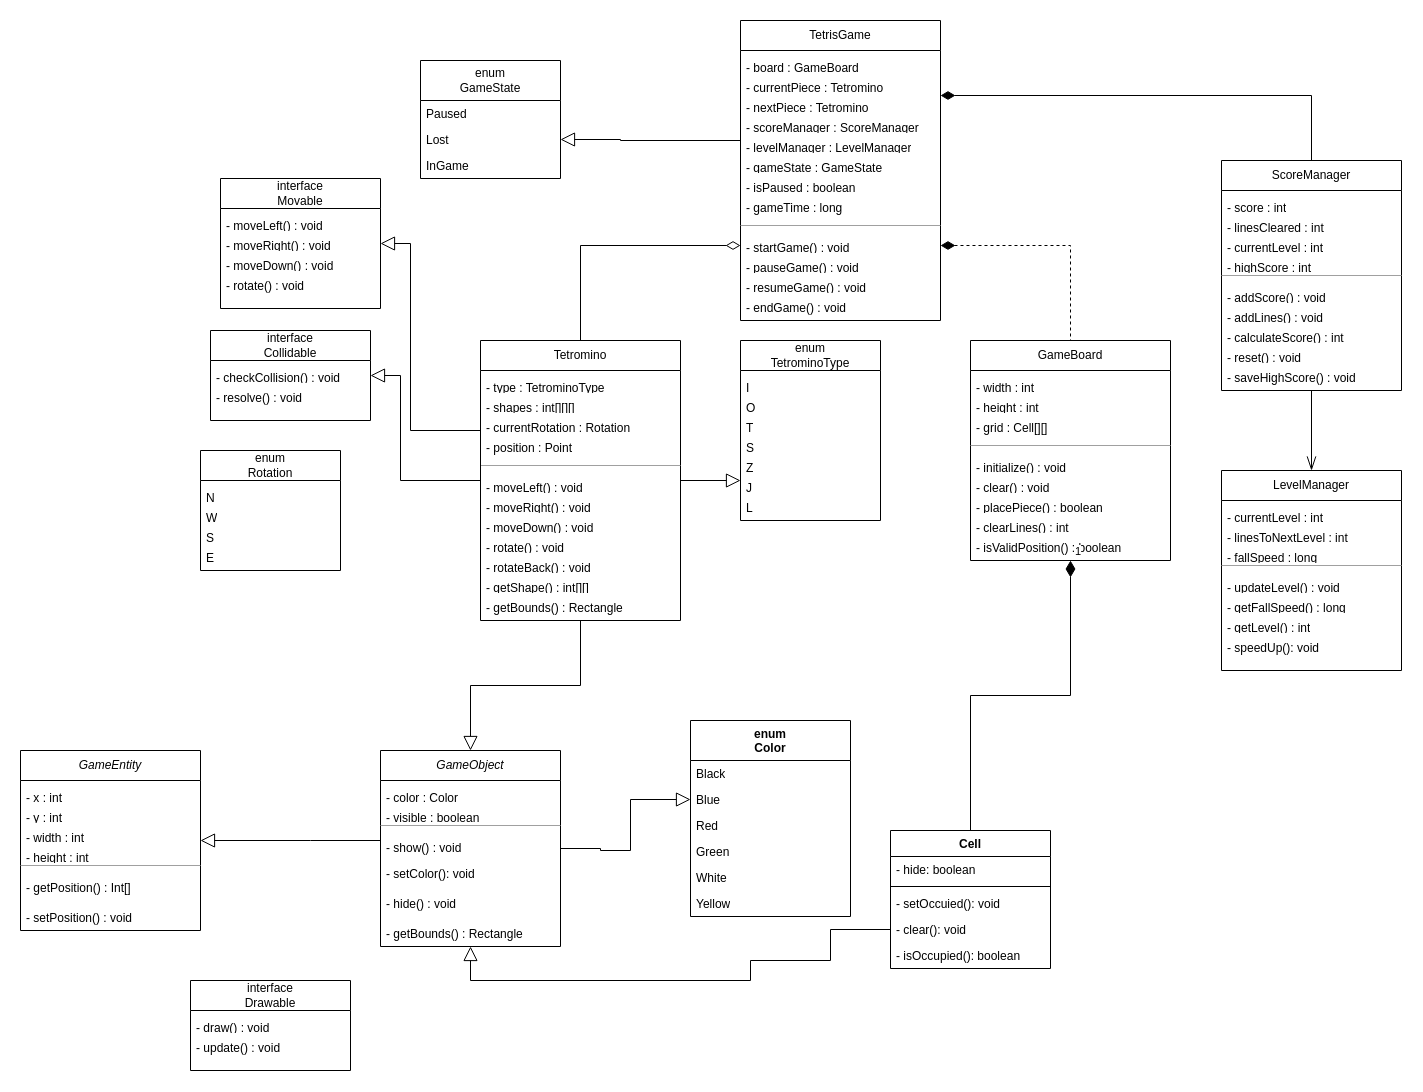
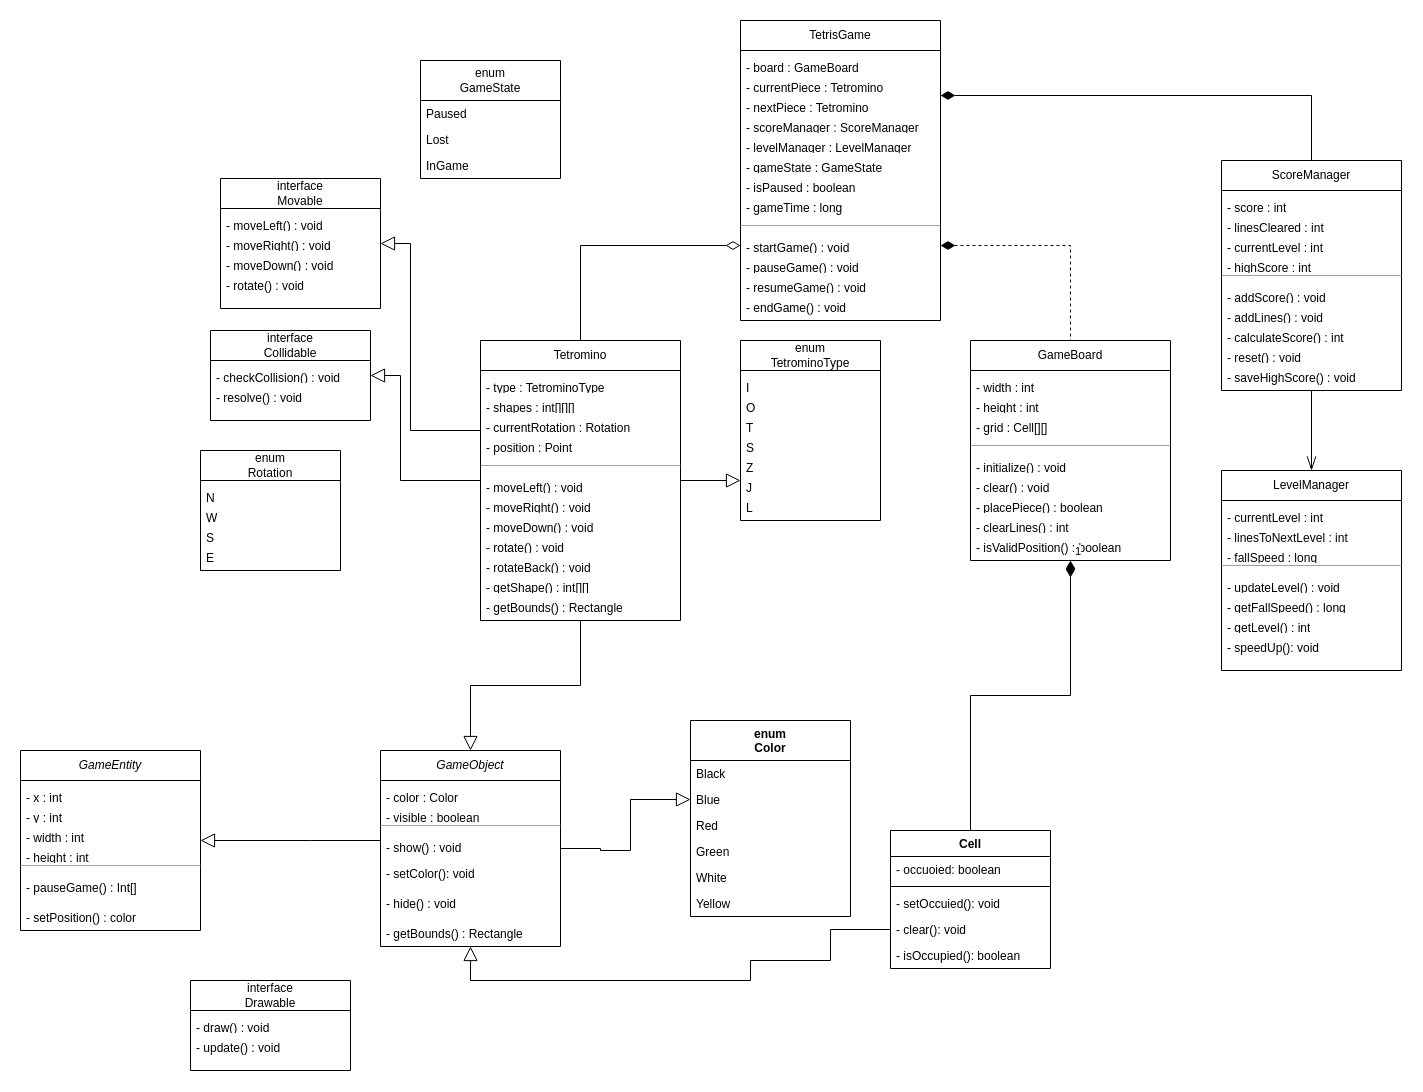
- <mxCell id="120" value="" style="endArrow=block;endFill=0;endSize=12;html=1;rounded=0;strokeWidth=1;jumpSize=6;edgeStyle=orthogonalEdgeStyle;exitX=0;exitY=0.5;exitDx=0;exitDy=0;entryX=1;entryY=0.5;entryDx=0;entryDy=0;" edge="1" parent="1" source="23" target="118"><mxGeometry width="100" height="100" relative="1" as="geometry"><mxPoint x="590" y="210" as="sourcePoint" /><mxPoint x="680" y="210" as="targetPoint" /><Array as="points"><mxPoint x="740" y="140" /><mxPoint x="620" y="140" /></Array></mxGeometry></mxCell>
- <mxCell id="96" value="- hide: boolean" style="text;strokeColor=none;fillColor=none;align=left;verticalAlign=top;spacingLeft=4;spacingRight=4;overflow=hidden;rotatable=0;points=[[0,0.5],[1,0.5]];portConstraint=eastwest;whiteSpace=wrap;html=1;" vertex="1" parent="95"><mxGeometry y="26" width="160" height="26" as="geometry" /></mxCell>
+ <mxCell id="96" value="- occuoied: boolean" style="text;strokeColor=none;fillColor=none;align=left;verticalAlign=top;spacingLeft=4;spacingRight=4;overflow=hidden;rotatable=0;points=[[0,0.5],[1,0.5]];portConstraint=eastwest;whiteSpace=wrap;html=1;" vertex="1" parent="95"><mxGeometry y="26" width="160" height="26" as="geometry" /></mxCell>
- <mxCell id="13" value="- getPosition() : Int[]" style="text;strokeColor=none;fillColor=none;align=left;verticalAlign=top;spacingLeft=4;spacingTop=4;whiteSpace=wrap;overflow=hidden;rotatable=0;portConstraint=eastwest;html=1;" parent="7" vertex="1" connectable="0"><mxGeometry y="120" width="180" height="30" as="geometry" /></mxCell>
+ <mxCell id="13" value="- pauseGame() : Int[]" style="text;strokeColor=none;fillColor=none;align=left;verticalAlign=top;spacingLeft=4;spacingTop=4;whiteSpace=wrap;overflow=hidden;rotatable=0;portConstraint=eastwest;html=1;" parent="7" vertex="1" connectable="0"><mxGeometry y="120" width="180" height="30" as="geometry" /></mxCell>
- <mxCell id="14" value="- setPosition() : void" style="text;strokeColor=none;fillColor=none;align=left;verticalAlign=top;spacingLeft=4;spacingTop=4;whiteSpace=wrap;overflow=hidden;rotatable=0;portConstraint=eastwest;html=1;" parent="7" vertex="1" connectable="0"><mxGeometry y="150" width="180" height="30" as="geometry" /></mxCell>
+ <mxCell id="14" value="- setPosition() : color" style="text;strokeColor=none;fillColor=none;align=left;verticalAlign=top;spacingLeft=4;spacingTop=4;whiteSpace=wrap;overflow=hidden;rotatable=0;portConstraint=eastwest;html=1;" parent="7" vertex="1" connectable="0"><mxGeometry y="150" width="180" height="30" as="geometry" /></mxCell>
